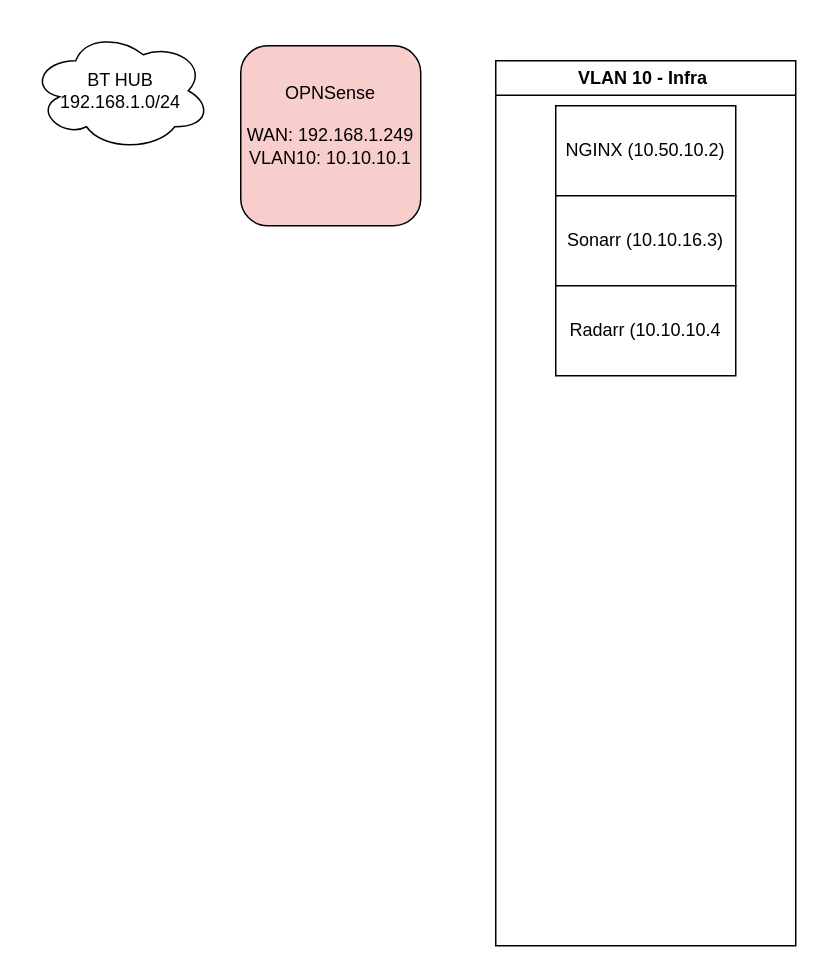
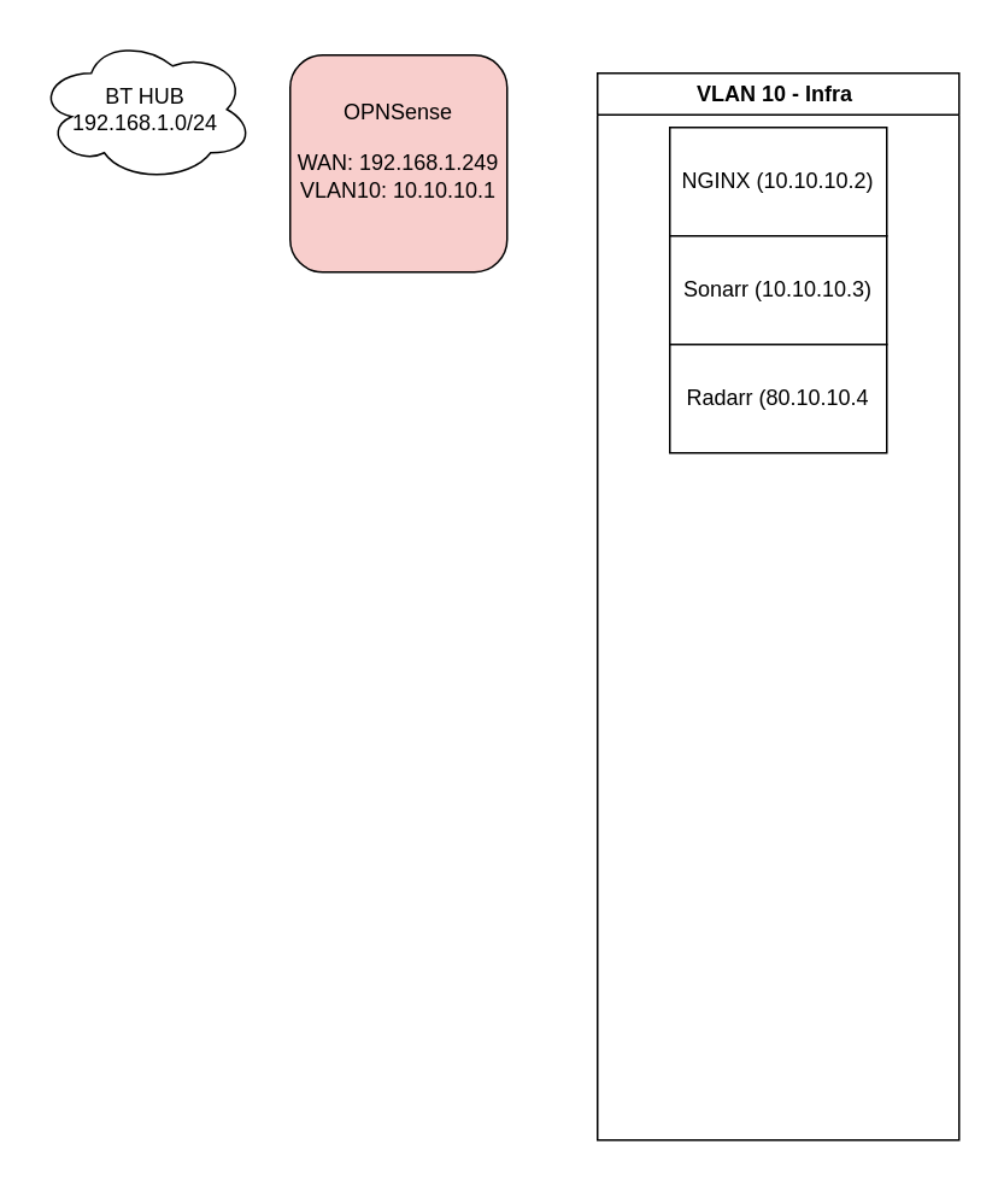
- <mxCell id="5" value="NGINX (10.50.10.2)" style="rounded=0;whiteSpace=wrap;html=1;" vertex="1" parent="4"><mxGeometry x="40" y="30" width="120" height="60" as="geometry" /></mxCell>
+ <mxCell id="5" value="NGINX (10.10.10.2)" style="rounded=0;whiteSpace=wrap;html=1;" vertex="1" parent="4"><mxGeometry x="40" y="30" width="120" height="60" as="geometry" /></mxCell>
- <mxCell id="6" value="Sonarr (10.10.16.3)" style="rounded=0;whiteSpace=wrap;html=1;" vertex="1" parent="4"><mxGeometry x="40" y="90" width="120" height="60" as="geometry" /></mxCell>
+ <mxCell id="6" value="Sonarr (10.10.10.3)" style="rounded=0;whiteSpace=wrap;html=1;" vertex="1" parent="4"><mxGeometry x="40" y="90" width="120" height="60" as="geometry" /></mxCell>
- <mxCell id="7" value="Radarr (10.10.10.4" style="rounded=0;whiteSpace=wrap;html=1;" vertex="1" parent="4"><mxGeometry x="40" y="150" width="120" height="60" as="geometry" /></mxCell>
+ <mxCell id="7" value="Radarr (80.10.10.4" style="rounded=0;whiteSpace=wrap;html=1;" vertex="1" parent="4"><mxGeometry x="40" y="150" width="120" height="60" as="geometry" /></mxCell>
